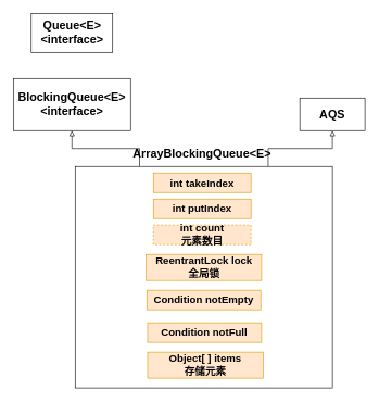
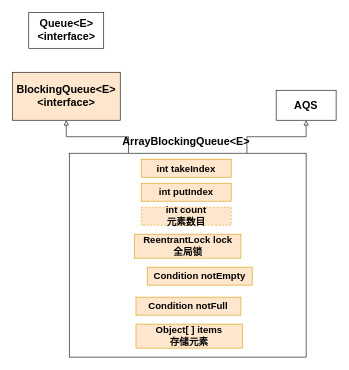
- <mxCell id="3" value="&lt;b style=&quot;font-size: 18px&quot;&gt;BlockingQueue&amp;lt;E&amp;gt;&lt;br&gt;&amp;lt;interface&amp;gt;&lt;/b&gt;" style="rounded=0;whiteSpace=wrap;html=1;" vertex="1" parent="1"><mxGeometry x="20" y="120" width="180" height="80" as="geometry" /></mxCell>
+ <mxCell id="3" value="&lt;b style=&quot;font-size: 18px&quot;&gt;BlockingQueue&amp;lt;E&amp;gt;&lt;br&gt;&amp;lt;interface&amp;gt;&lt;/b&gt;" style="rounded=0;whiteSpace=wrap;html=1;fillColor=#ffe6cc;" vertex="1" parent="1"><mxGeometry x="20" y="120" width="180" height="80" as="geometry" /></mxCell>
- <mxCell id="12" value="&lt;b&gt;&lt;font style=&quot;font-size: 16px&quot;&gt;Condition notEmpty&lt;/font&gt;&lt;/b&gt;" style="rounded=0;whiteSpace=wrap;html=1;fillColor=#ffe6cc;strokeColor=#d79b00;" vertex="1" parent="1"><mxGeometry x="225" y="445" width="175" height="30" as="geometry" /></mxCell>
+ <mxCell id="12" value="&lt;b&gt;&lt;font style=&quot;font-size: 16px&quot;&gt;Condition notEmpty&lt;/font&gt;&lt;/b&gt;" style="rounded=0;whiteSpace=wrap;html=1;fillColor=#ffe6cc;strokeColor=#d79b00;" vertex="1" parent="1"><mxGeometry x="245" y="445" width="175" height="30" as="geometry" /></mxCell>
